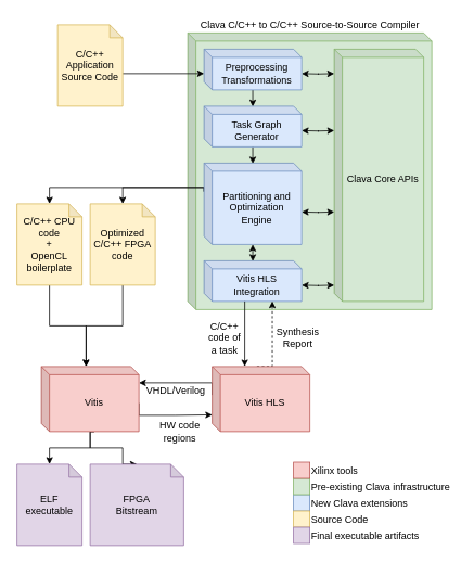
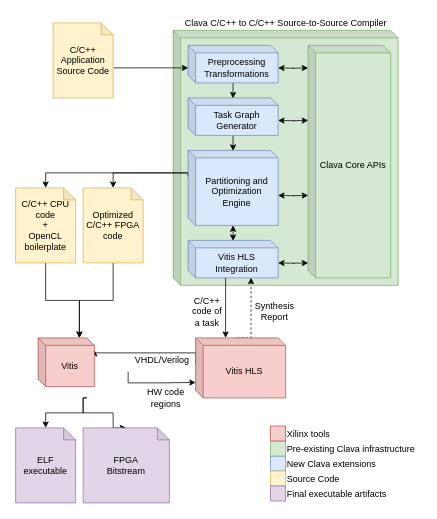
- <mxCell id="21" value="Vitis" style="shape=cube;whiteSpace=wrap;html=1;boundedLbl=1;backgroundOutline=1;darkOpacity=0.05;darkOpacity2=0.1;size=10;fillColor=#f8cecc;strokeColor=#b85450;" parent="1" vertex="1"><mxGeometry x="50" y="450" width="120" height="80" as="geometry" /></mxCell>
+ <mxCell id="21" value="Vitis" style="shape=cube;whiteSpace=wrap;html=1;boundedLbl=1;backgroundOutline=1;darkOpacity=0.05;darkOpacity2=0.1;size=10;fillColor=#f8cecc;strokeColor=#b85450;" parent="1" vertex="1"><mxGeometry x="50" y="450" width="75" height="65" as="geometry" /></mxCell>
